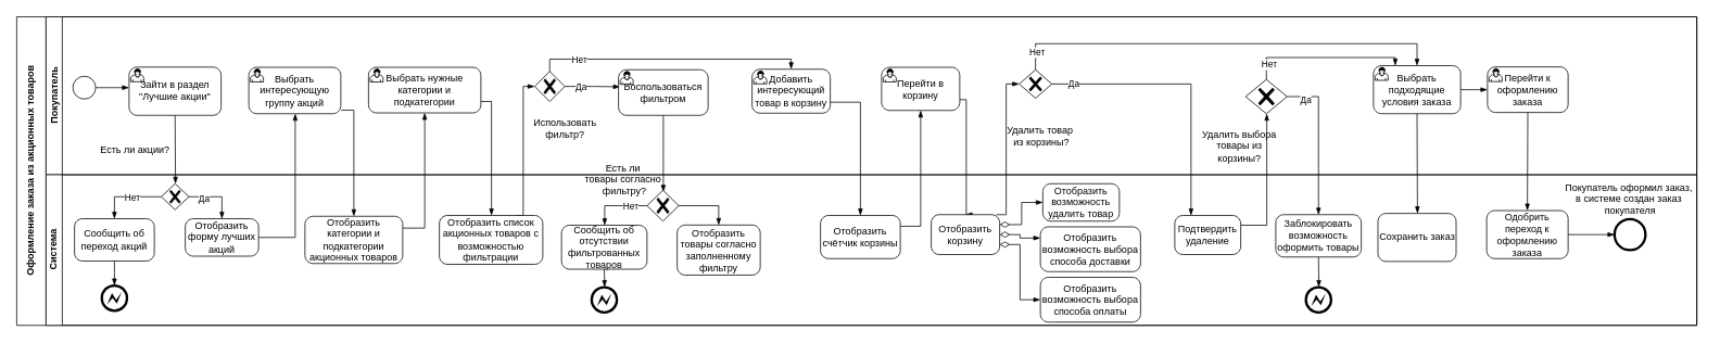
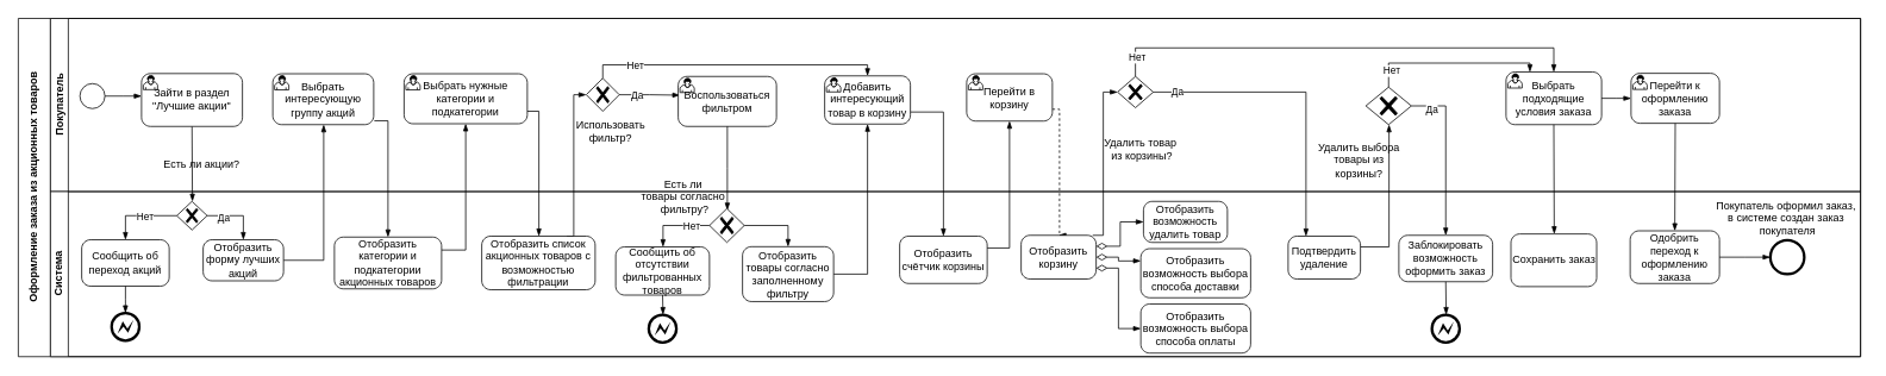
- <mxCell id="24" value="Использовать&lt;div&gt;фильтр?&lt;/div&gt;" style="text;html=1;align=center;verticalAlign=middle;resizable=0;points=[];autosize=1;strokeColor=none;fillColor=none;" vertex="1" parent="16"><mxGeometry x="589" y="116" width="95" height="41" as="geometry" /></mxCell>
+ <mxCell id="24" value="Использовать&lt;div&gt;фильтр?&lt;/div&gt;" style="text;html=1;align=center;verticalAlign=middle;resizable=0;points=[];autosize=1;strokeColor=none;fillColor=none;" vertex="1" parent="16"><mxGeometry x="579" y="106" width="95" height="41" as="geometry" /></mxCell>
- <mxCell id="20" value="Есть ли акции?" style="text;html=1;align=center;verticalAlign=middle;resizable=0;points=[];autosize=1;strokeColor=none;fillColor=none;" vertex="1" parent="16"><mxGeometry x="57" y="151" width="103" height="26" as="geometry" /></mxCell>
+ <mxCell id="20" value="Есть ли акции?" style="text;html=1;align=center;verticalAlign=middle;resizable=0;points=[];autosize=1;strokeColor=none;fillColor=none;" vertex="1" parent="16"><mxGeometry x="117" y="151" width="103" height="26" as="geometry" /></mxCell>
- <mxCell id="12" value="" style="edgeStyle=elbowEdgeStyle;fontSize=12;html=1;endArrow=blockThin;endFill=1;rounded=0;exitX=1;exitY=0.75;exitDx=0;exitDy=0;exitPerimeter=0;entryX=0.5;entryY=0;entryDx=0;entryDy=0;entryPerimeter=0;" edge="1" parent="2" source="32" target="71"><mxGeometry width="160" relative="1" as="geometry"><mxPoint x="1143" y="143" as="sourcePoint" /><mxPoint x="1303" y="143" as="targetPoint" /><Array as="points"><mxPoint x="1166" y="175" /></Array></mxGeometry></mxCell>
+ <mxCell id="12" value="" style="edgeStyle=elbowEdgeStyle;fontSize=12;html=1;endArrow=blockThin;endFill=1;rounded=0;exitX=1;exitY=0.75;exitDx=0;exitDy=0;exitPerimeter=0;entryX=0.5;entryY=0;entryDx=0;entryDy=0;entryPerimeter=0;dashed=1;" edge="1" parent="2" source="32" target="71"><mxGeometry width="160" relative="1" as="geometry"><mxPoint x="1143" y="143" as="sourcePoint" /><mxPoint x="1303" y="143" as="targetPoint" /><Array as="points"><mxPoint x="1166" y="175" /></Array></mxGeometry></mxCell>
+ <mxCell id="9" value="" style="edgeStyle=elbowEdgeStyle;fontSize=12;html=1;endArrow=blockThin;endFill=1;rounded=0;exitX=1;exitY=0.5;exitDx=0;exitDy=0;exitPerimeter=0;entryX=0.5;entryY=1;entryDx=0;entryDy=0;entryPerimeter=0;" edge="1" parent="2" source="66" target="31"><mxGeometry width="160" relative="1" as="geometry"><mxPoint x="952" y="278" as="sourcePoint" /><mxPoint x="1112" y="278" as="targetPoint" /><Array as="points"><mxPoint x="951" y="209" /></Array></mxGeometry></mxCell>
- <mxCell id="81" value="Заблокировать возможность оформить товары" style="points=[[0.25,0,0],[0.5,0,0],[0.75,0,0],[1,0.25,0],[1,0.5,0],[1,0.75,0],[0.75,1,0],[0.5,1,0],[0.25,1,0],[0,0.75,0],[0,0.5,0],[0,0.25,0]];shape=mxgraph.bpmn.task;whiteSpace=wrap;rectStyle=rounded;size=10;html=1;container=1;expand=0;collapsible=0;taskMarker=abstract;" vertex="1" parent="49"><mxGeometry x="1510" y="49" width="105" height="52" as="geometry" /></mxCell>
+ <mxCell id="81" value="Заблокировать возможность оформить заказ" style="points=[[0.25,0,0],[0.5,0,0],[0.75,0,0],[1,0.25,0],[1,0.5,0],[1,0.75,0],[0.75,1,0],[0.5,1,0],[0.25,1,0],[0,0.75,0],[0,0.5,0],[0,0.25,0]];shape=mxgraph.bpmn.task;whiteSpace=wrap;rectStyle=rounded;size=10;html=1;container=1;expand=0;collapsible=0;taskMarker=abstract;" vertex="1" parent="49"><mxGeometry x="1510" y="49" width="105" height="52" as="geometry" /></mxCell>
